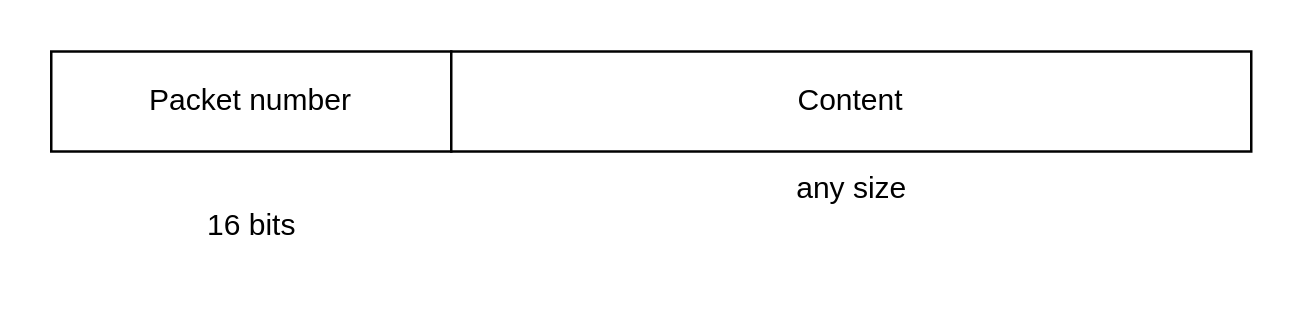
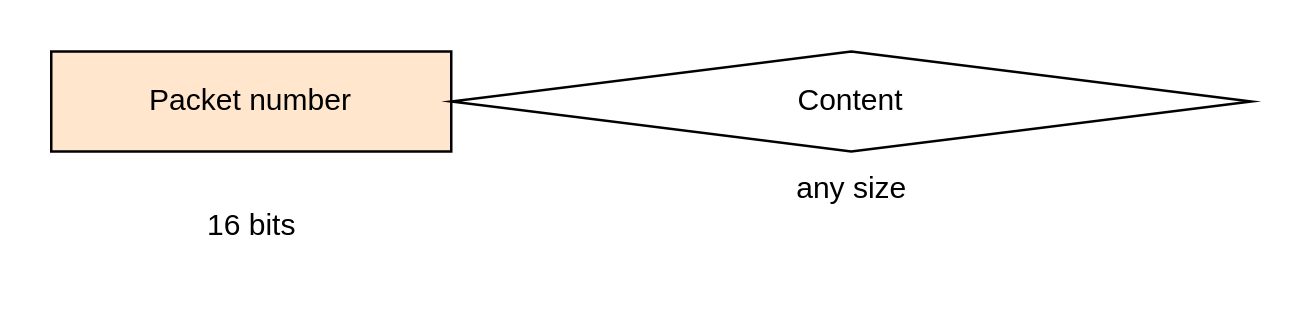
- <mxCell id="2" value="Packet number" style="rounded=0;whiteSpace=wrap;html=1;" vertex="1" parent="1"><mxGeometry x="20" y="20" width="160" height="40" as="geometry" /></mxCell>
+ <mxCell id="2" value="Packet number" style="rounded=0;whiteSpace=wrap;html=1;fillColor=#ffe6cc;" vertex="1" parent="1"><mxGeometry x="20" y="20" width="160" height="40" as="geometry" /></mxCell>
- <mxCell id="3" value="Content" style="rounded=0;whiteSpace=wrap;html=1;" vertex="1" parent="1"><mxGeometry x="180" y="20" width="320" height="40" as="geometry" /></mxCell>
+ <mxCell id="3" value="Content" style="rhombus;whiteSpace=wrap;html=1;" vertex="1" parent="1"><mxGeometry x="180" y="20" width="320" height="40" as="geometry" /></mxCell>
